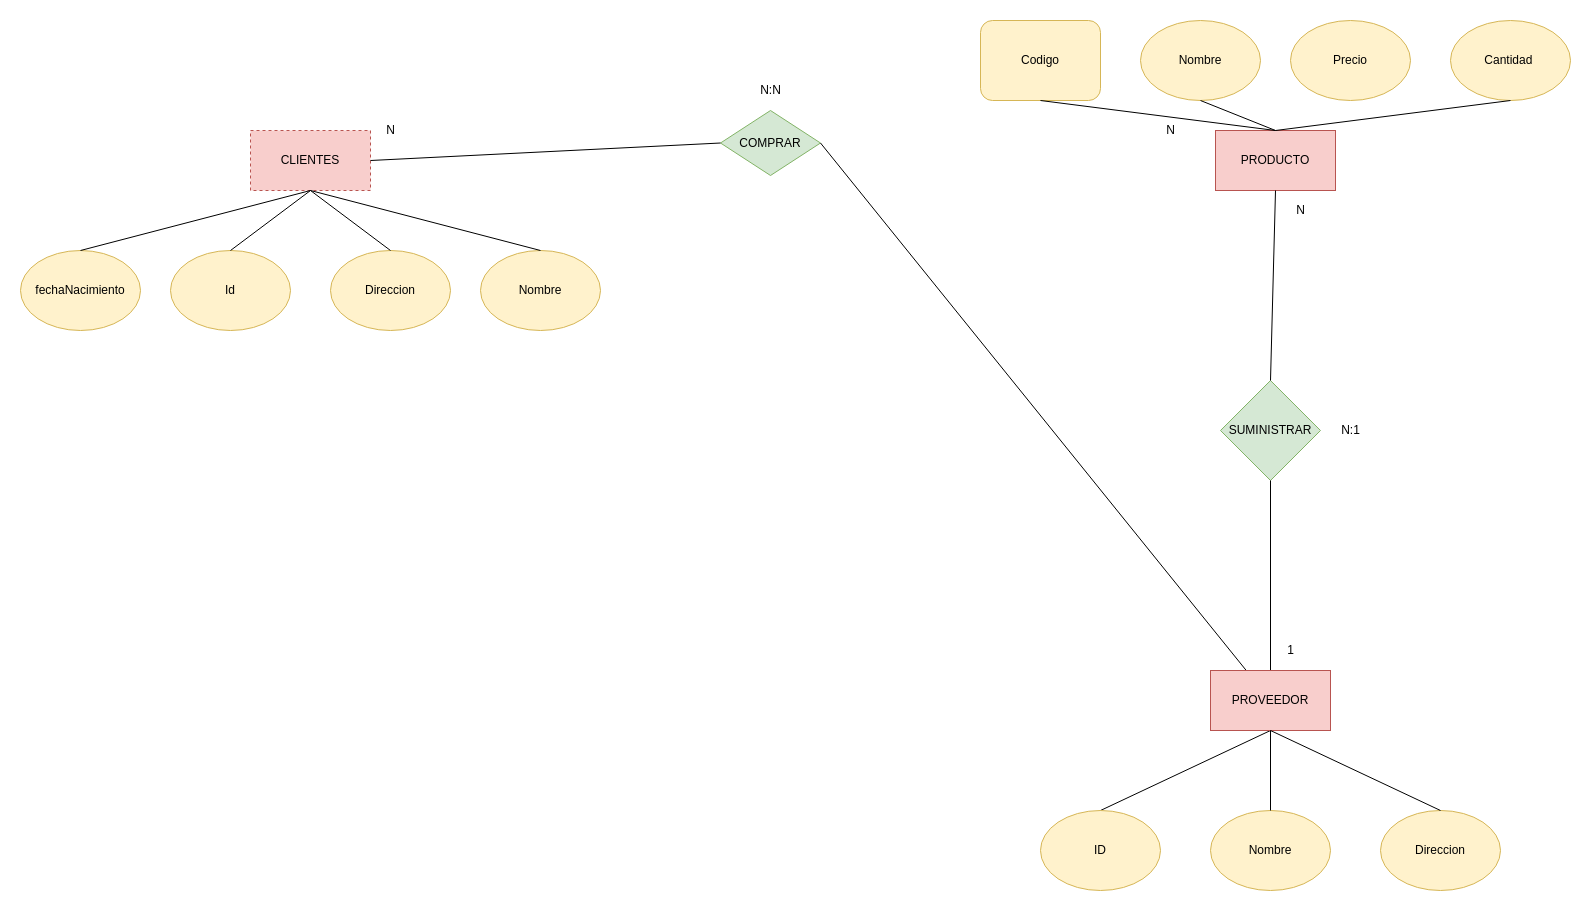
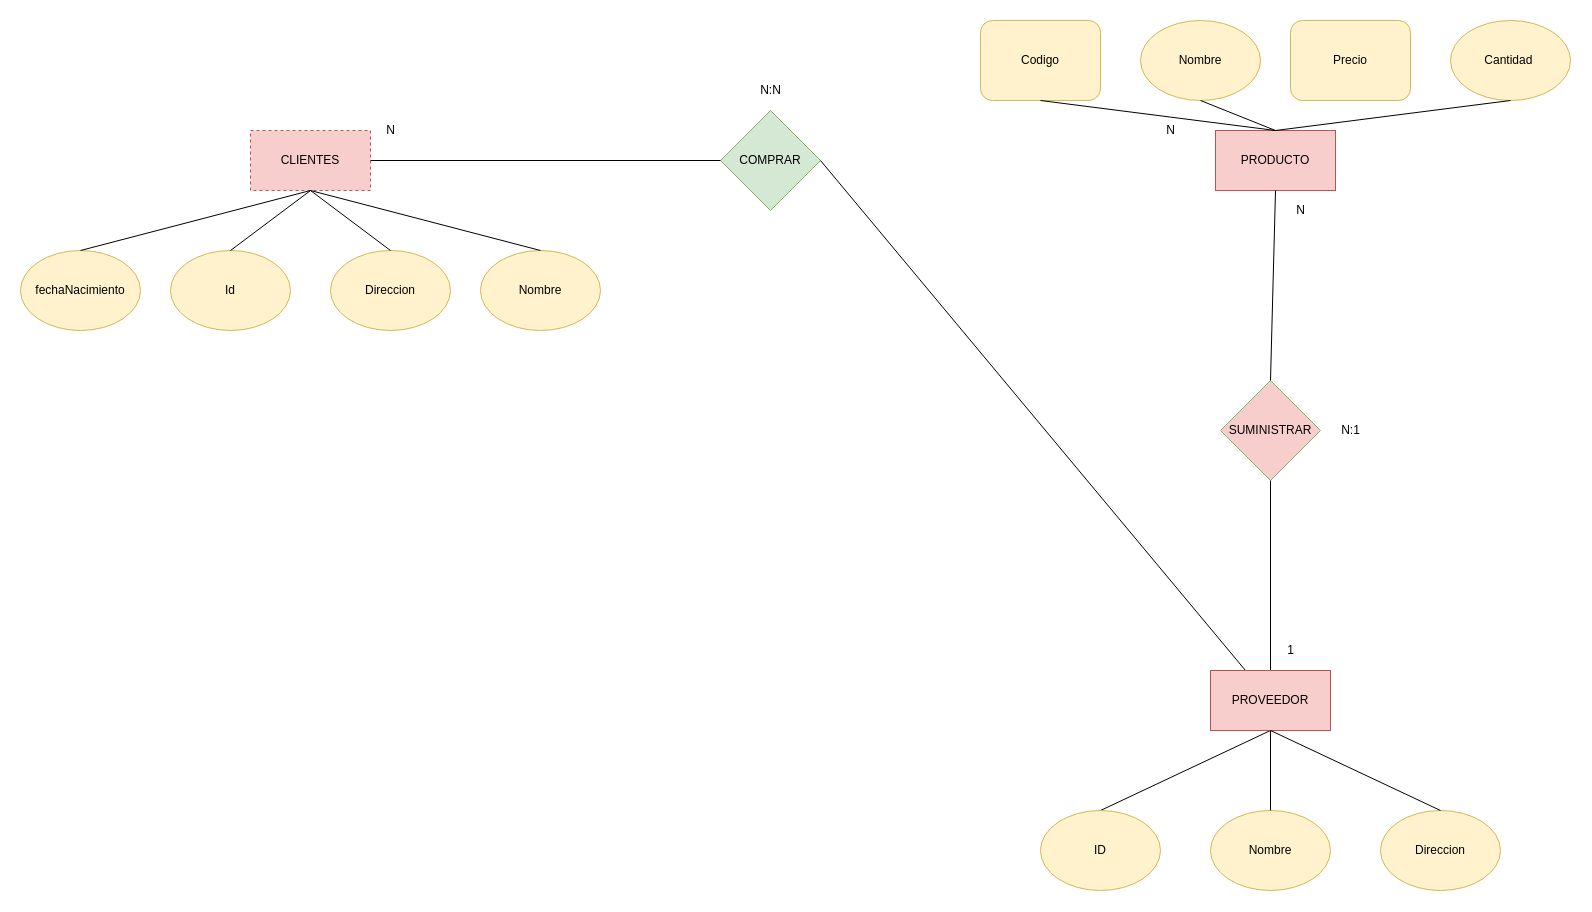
- <mxCell id="10" value="Precio" style="ellipse;whiteSpace=wrap;html=1;fillColor=#fff2cc;strokeColor=#d6b656;" vertex="1" parent="1"><mxGeometry x="1290" y="20" width="120" height="80" as="geometry" /></mxCell>
+ <mxCell id="10" value="Precio" style="whiteSpace=wrap;html=1;fillColor=#fff2cc;strokeColor=#d6b656;rounded=1;" vertex="1" parent="1"><mxGeometry x="1290" y="20" width="120" height="80" as="geometry" /></mxCell>
- <mxCell id="20" value="COMPRAR" style="rhombus;whiteSpace=wrap;html=1;fillColor=#d5e8d4;strokeColor=#82b366;" vertex="1" parent="1"><mxGeometry x="720" y="110" width="100" height="65" as="geometry" /></mxCell>
+ <mxCell id="20" value="COMPRAR" style="rhombus;whiteSpace=wrap;html=1;fillColor=#d5e8d4;strokeColor=#82b366;" vertex="1" parent="1"><mxGeometry x="720" y="110" width="100" height="100" as="geometry" /></mxCell>
- <mxCell id="19" value="SUMINISTRAR" style="rhombus;whiteSpace=wrap;html=1;fillColor=#d5e8d4;strokeColor=#82b366;" vertex="1" parent="1"><mxGeometry x="1220" y="380" width="100" height="100" as="geometry" /></mxCell>
+ <mxCell id="19" value="SUMINISTRAR" style="rhombus;whiteSpace=wrap;html=1;fillColor=#f8cecc;strokeColor=#82b366;" vertex="1" parent="1"><mxGeometry x="1220" y="380" width="100" height="100" as="geometry" /></mxCell>
